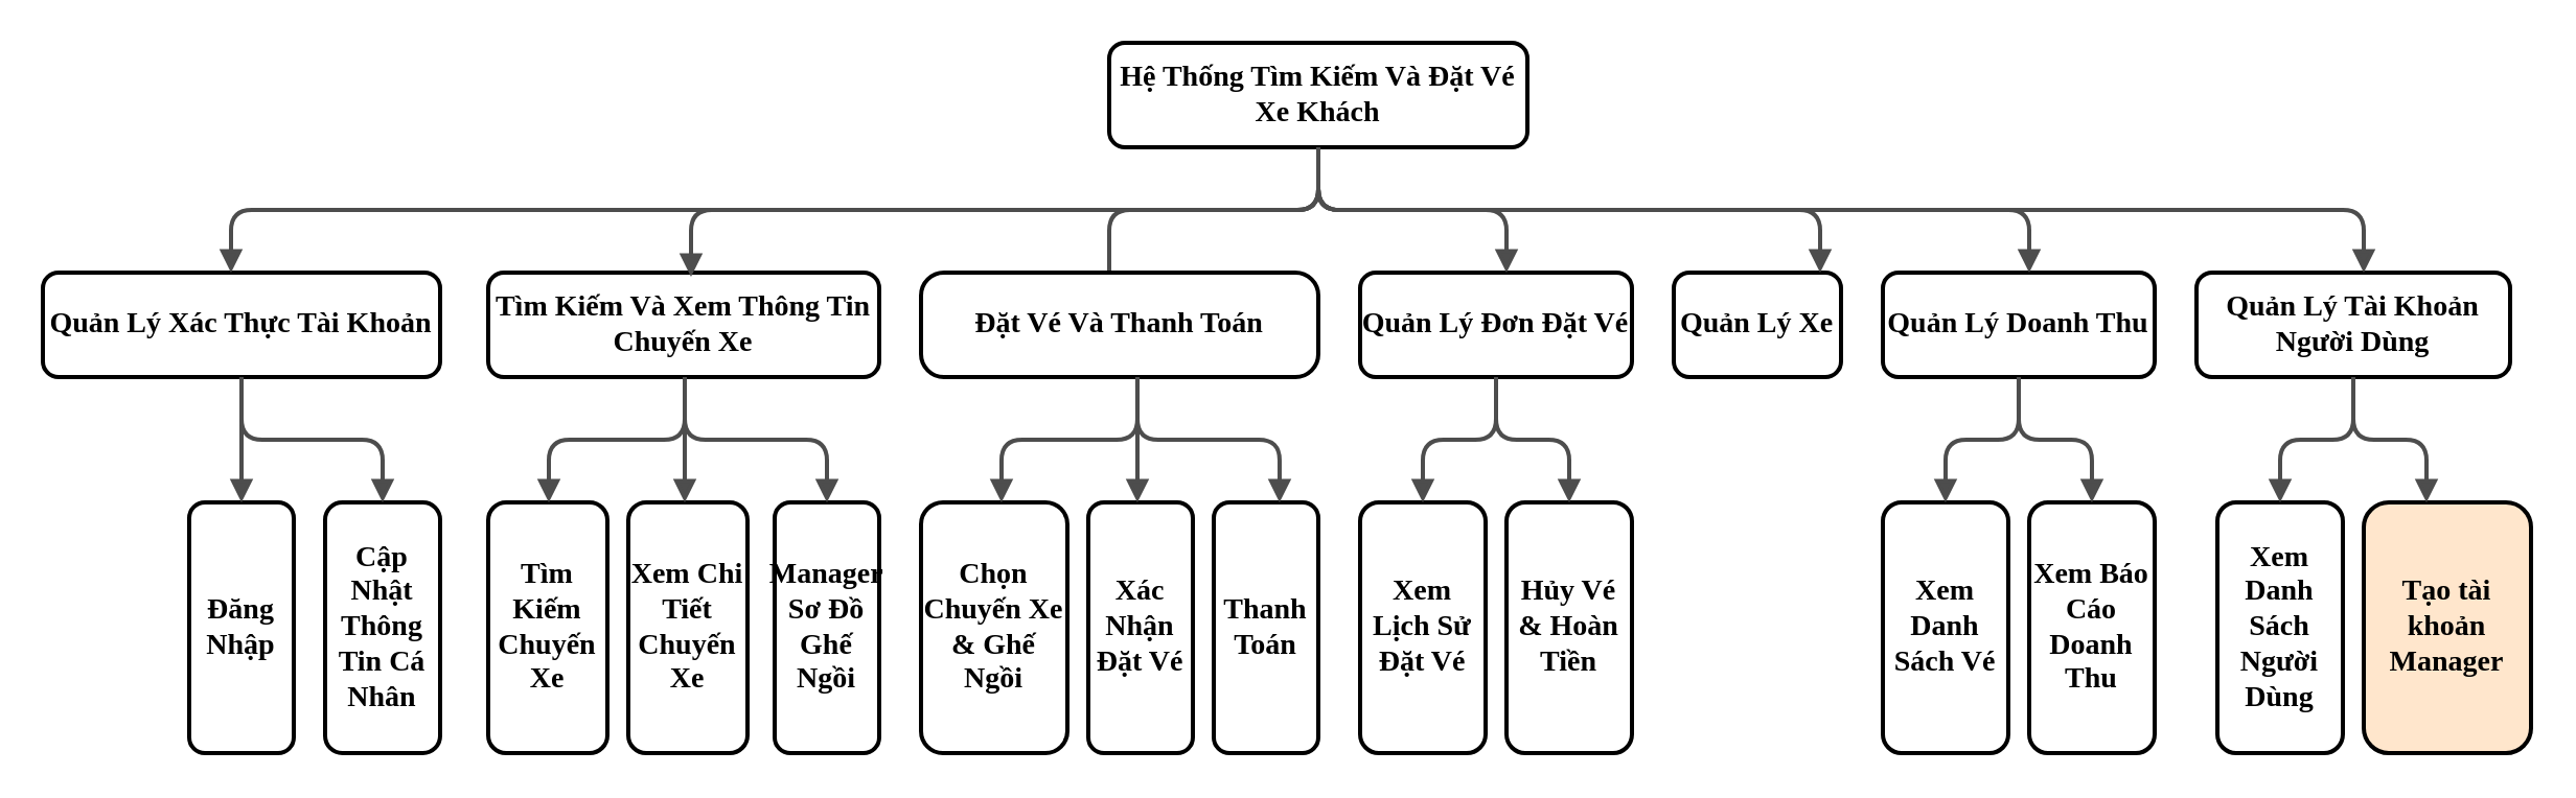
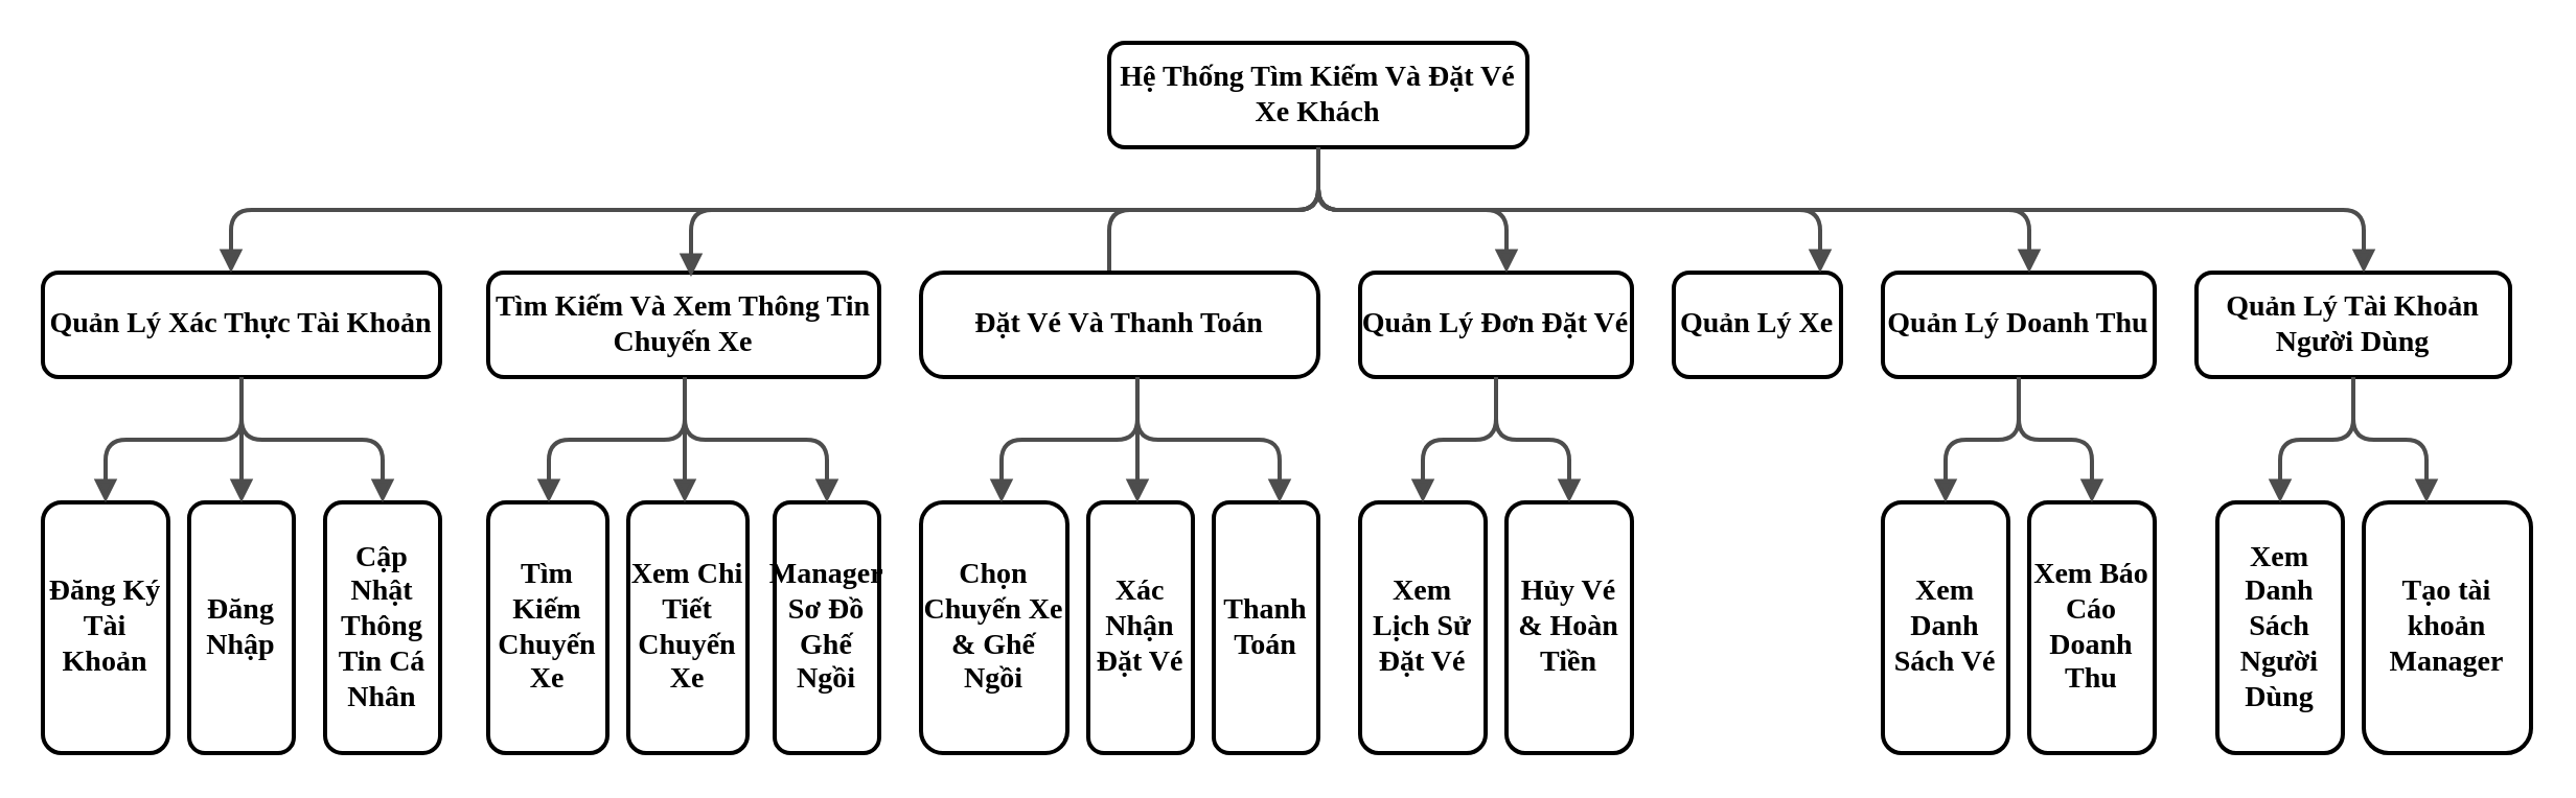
+ <mxCell id="31" value="" style="edgeStyle=orthogonalEdgeStyle;rounded=1;html=1;labelBackgroundColor=none;endArrow=block;endFill=1;strokeColor=#4D4D4D;strokeWidth=2;fontFamily=Verdana;fontSize=14;fontStyle=1;exitX=0.5;exitY=1;exitDx=0;exitDy=0;entryX=0.5;entryY=0;entryDx=0;entryDy=0;" parent="1" source="4" target="3" edge="1"><mxGeometry relative="1" as="geometry"><mxPoint x="640" y="180" as="sourcePoint" /><mxPoint x="100" y="240" as="targetPoint" /><Array as="points"><mxPoint x="115" y="210" /><mxPoint x="50" y="210" /></Array></mxGeometry></mxCell>
+ <mxCell id="3" value="Đăng Ký Tài Khoản" style="whiteSpace=wrap;html=1;rounded=1;shadow=0;comic=0;strokeWidth=2;fontFamily=Verdana;align=center;fontSize=14;fontStyle=1" parent="1" vertex="1"><mxGeometry x="20" y="240" width="60" height="120" as="geometry" /></mxCell>
- <mxCell id="44" value="Tạo tài khoản Manager" style="whiteSpace=wrap;html=1;rounded=1;shadow=0;comic=0;strokeWidth=2;fontFamily=Verdana;align=center;fontSize=14;fontStyle=1;fillColor=#ffe6cc;" parent="1" vertex="1"><mxGeometry x="1130" y="240" width="80" height="120" as="geometry" /></mxCell>
+ <mxCell id="44" value="Tạo tài khoản Manager" style="whiteSpace=wrap;html=1;rounded=1;shadow=0;comic=0;strokeWidth=2;fontFamily=Verdana;align=center;fontSize=14;fontStyle=1" parent="1" vertex="1"><mxGeometry x="1130" y="240" width="80" height="120" as="geometry" /></mxCell>
